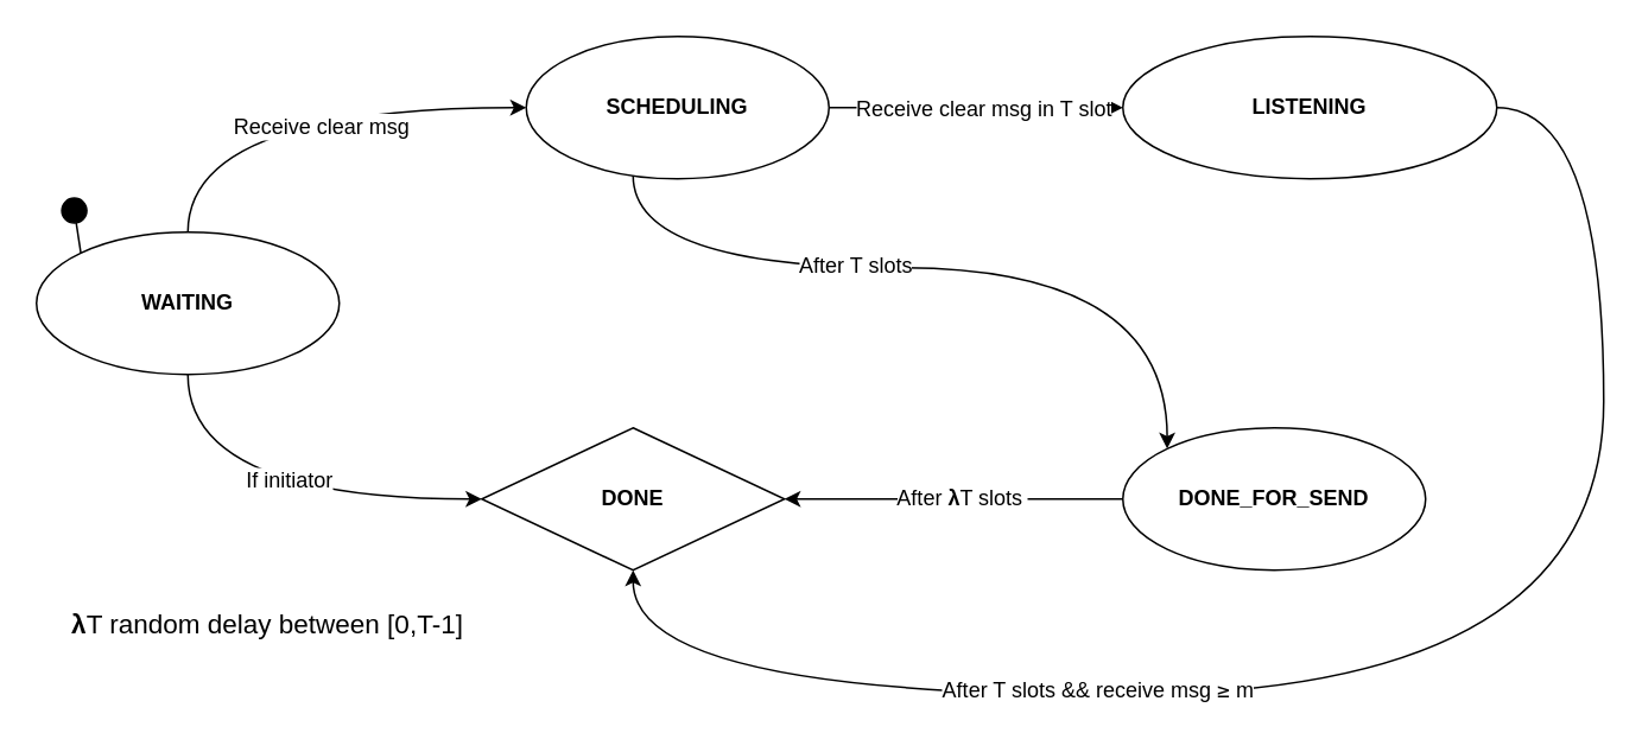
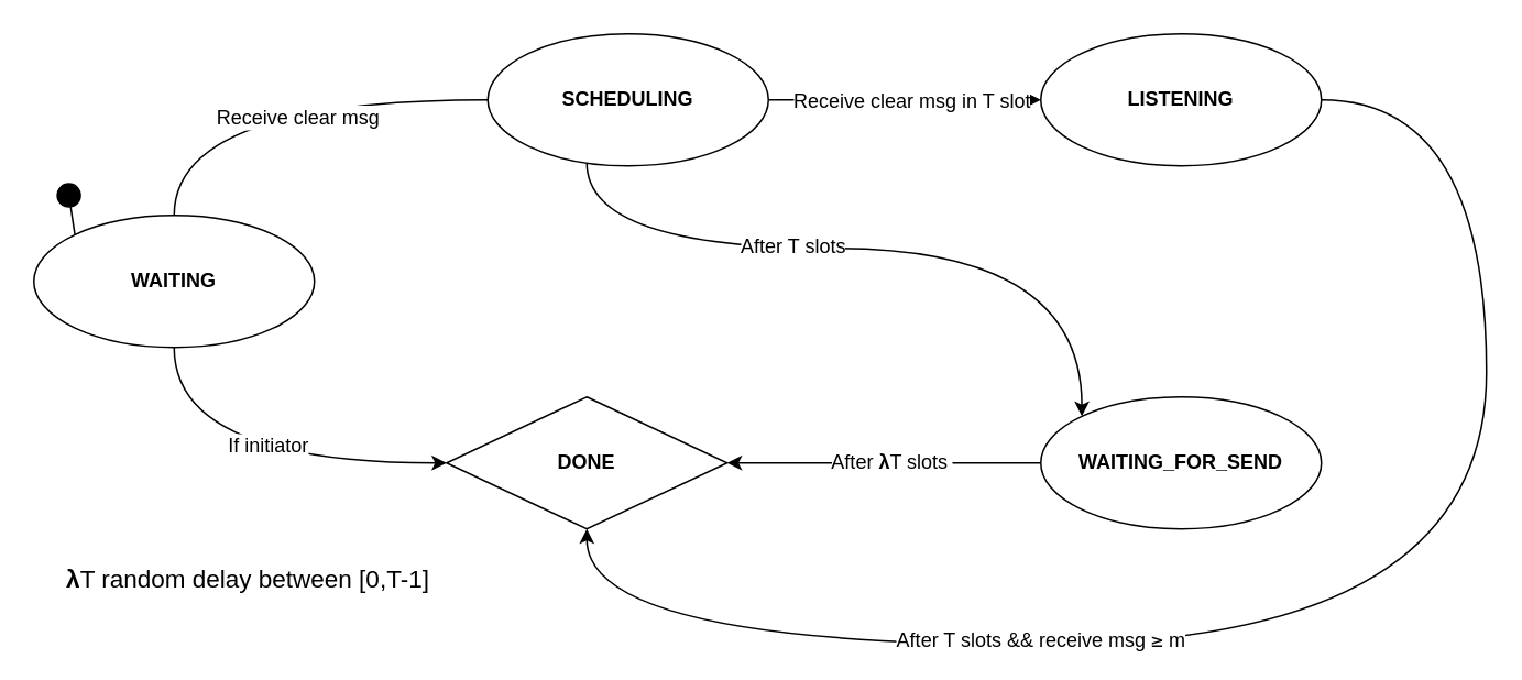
- <mxCell id="2" style="edgeStyle=orthogonalEdgeStyle;rounded=0;orthogonalLoop=1;jettySize=auto;html=1;entryX=0;entryY=0.5;entryDx=0;entryDy=0;curved=1;" edge="1" parent="1" source="4" target="9"><mxGeometry relative="1" as="geometry"><Array as="points"><mxPoint x="105" y="60" /></Array></mxGeometry></mxCell>
+ <mxCell id="2" style="edgeStyle=orthogonalEdgeStyle;rounded=0;orthogonalLoop=1;jettySize=auto;html=1;entryX=0;entryY=0.5;entryDx=0;entryDy=0;curved=1;endArrow=none;" edge="1" parent="1" source="4" target="9"><mxGeometry relative="1" as="geometry"><Array as="points"><mxPoint x="105" y="60" /></Array></mxGeometry></mxCell>
- <mxCell id="13" value="LISTENING" style="ellipse;whiteSpace=wrap;html=1;fontStyle=1" vertex="1" parent="1"><mxGeometry x="630" y="20" width="210" height="80" as="geometry" /></mxCell>
+ <mxCell id="13" value="LISTENING" style="ellipse;whiteSpace=wrap;html=1;fontStyle=1" vertex="1" parent="1"><mxGeometry x="630" y="20" width="170" height="80" as="geometry" /></mxCell>
- <mxCell id="16" value="DONE_FOR_SEND" style="ellipse;whiteSpace=wrap;html=1;fontStyle=1" vertex="1" parent="1"><mxGeometry x="630" y="240" width="170" height="80" as="geometry" /></mxCell>
+ <mxCell id="16" value="WAITING_FOR_SEND" style="ellipse;whiteSpace=wrap;html=1;fontStyle=1" vertex="1" parent="1"><mxGeometry x="630" y="240" width="170" height="80" as="geometry" /></mxCell>
